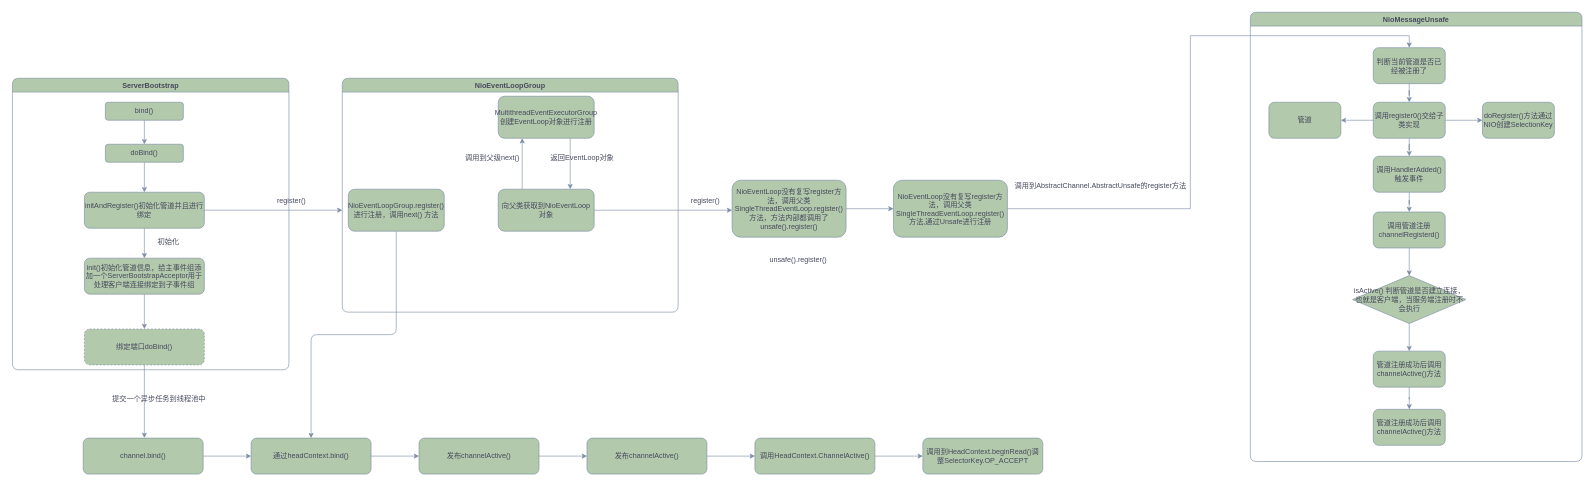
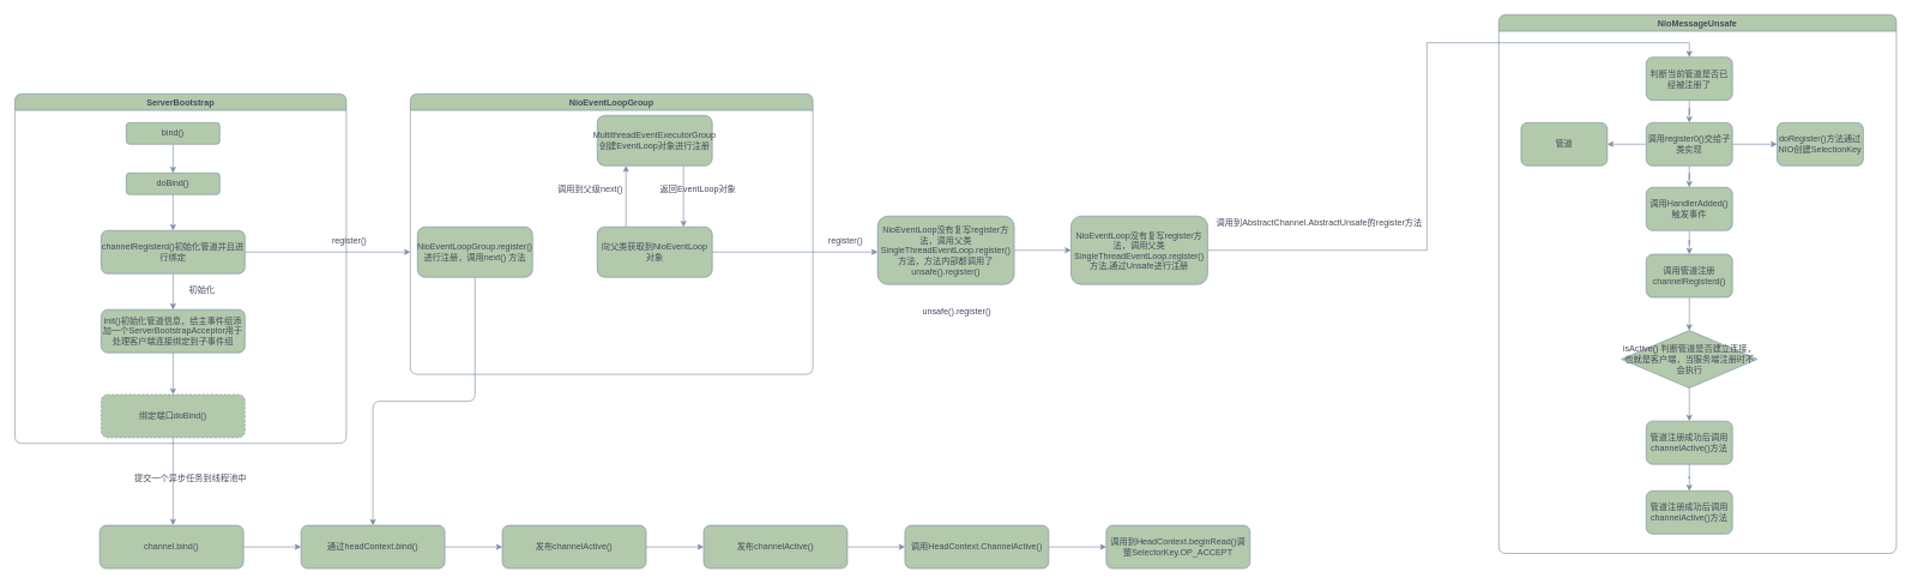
- <mxCell id="9" value="initAndRegister()初始化管道并且进行绑定" style="rounded=1;whiteSpace=wrap;html=1;labelBackgroundColor=none;fillColor=#B2C9AB;strokeColor=#788AA3;fontColor=#46495D;" vertex="1" parent="2"><mxGeometry x="120" y="190" width="200" height="60" as="geometry" /></mxCell>
+ <mxCell id="9" value="channelRegisterd()初始化管道并且进行绑定" style="rounded=1;whiteSpace=wrap;html=1;labelBackgroundColor=none;fillColor=#B2C9AB;strokeColor=#788AA3;fontColor=#46495D;" vertex="1" parent="2"><mxGeometry x="120" y="190" width="200" height="60" as="geometry" /></mxCell>
